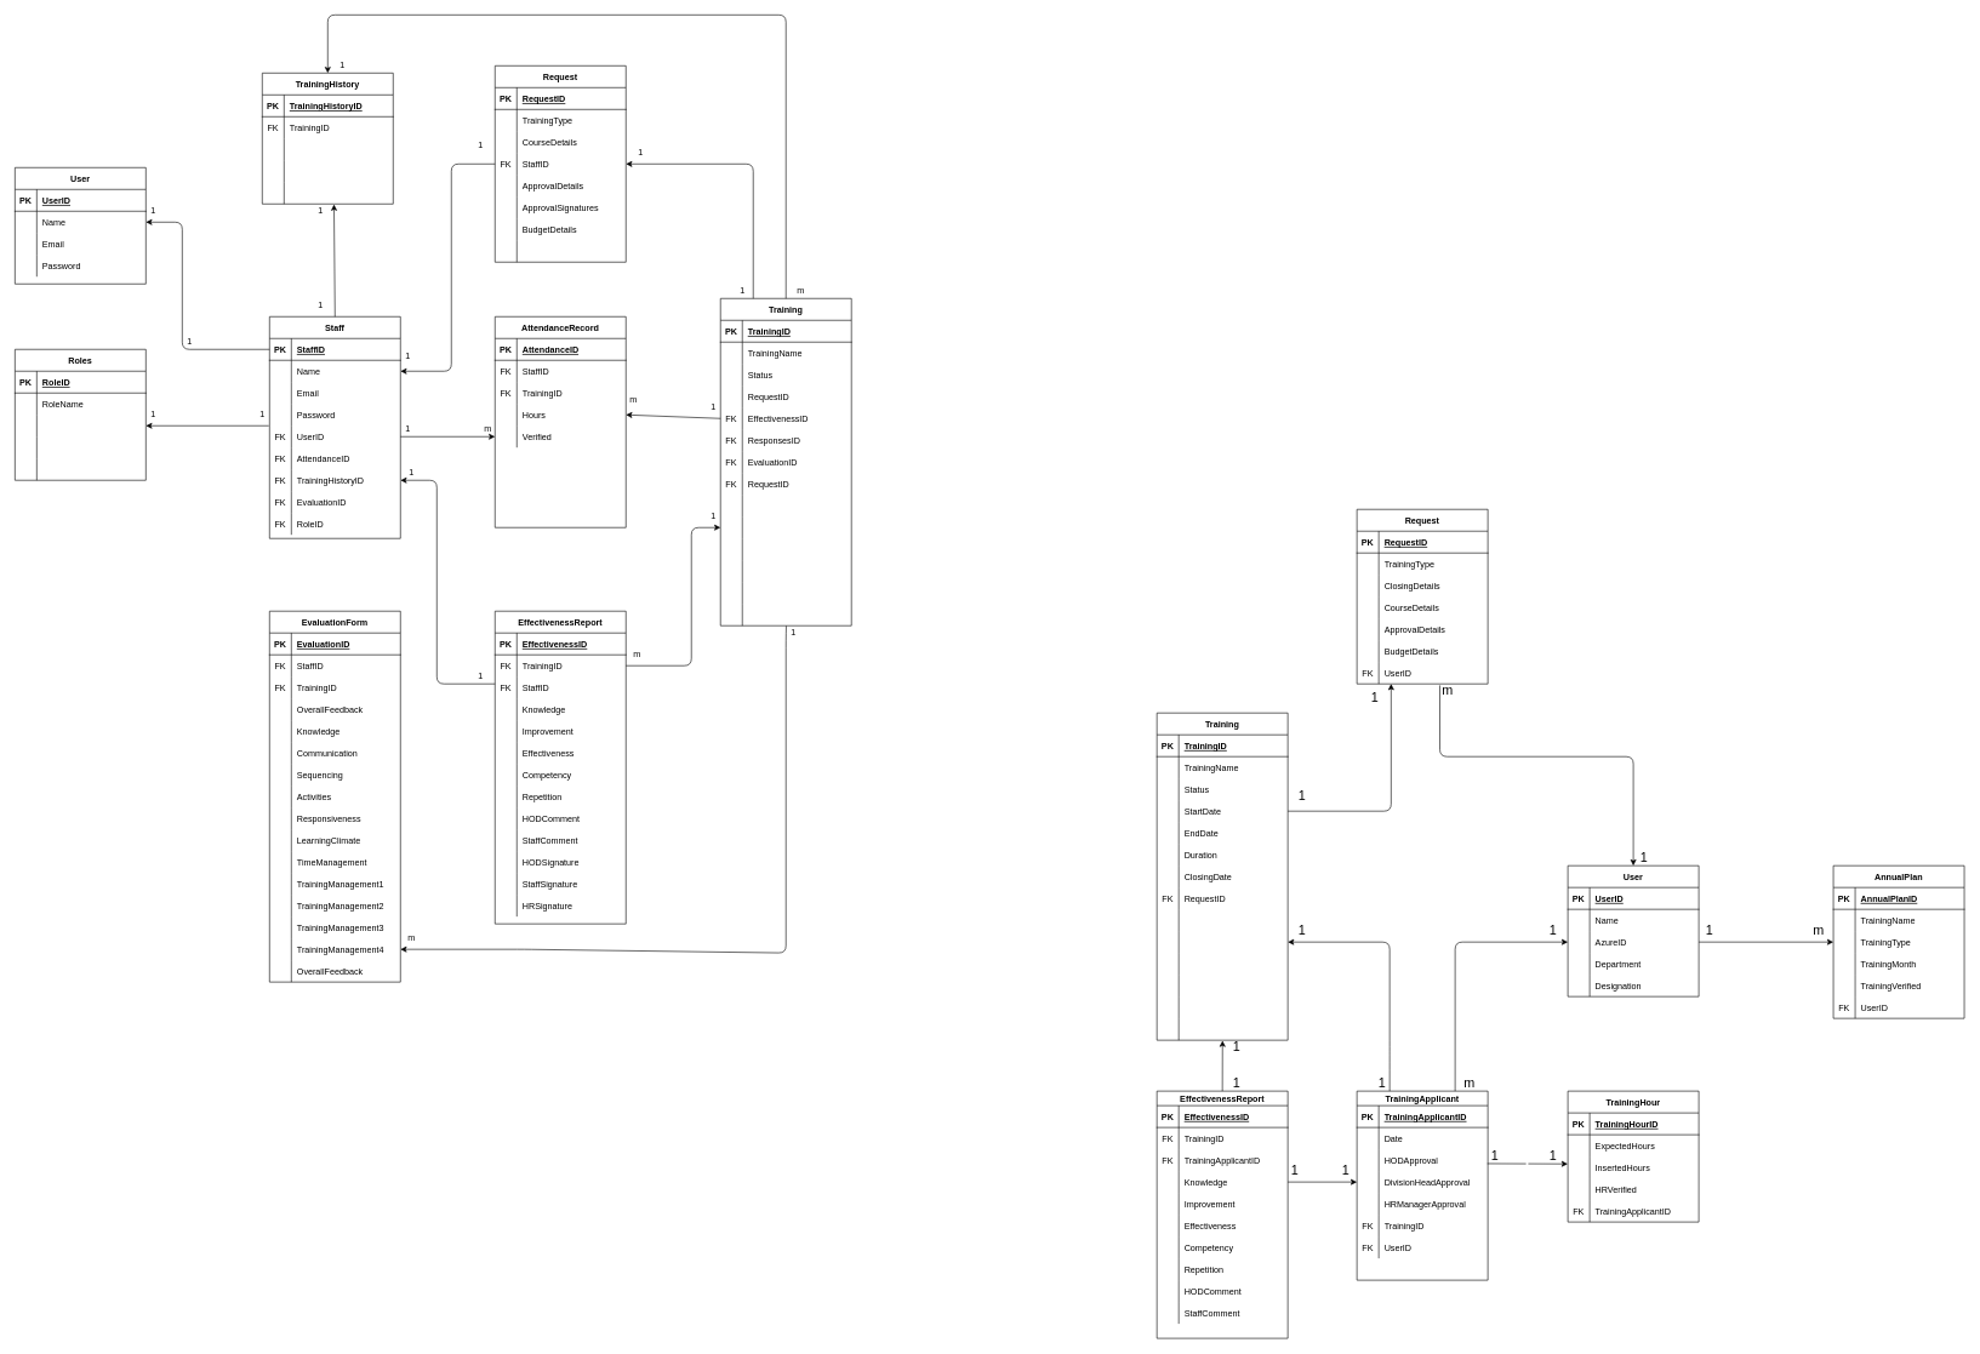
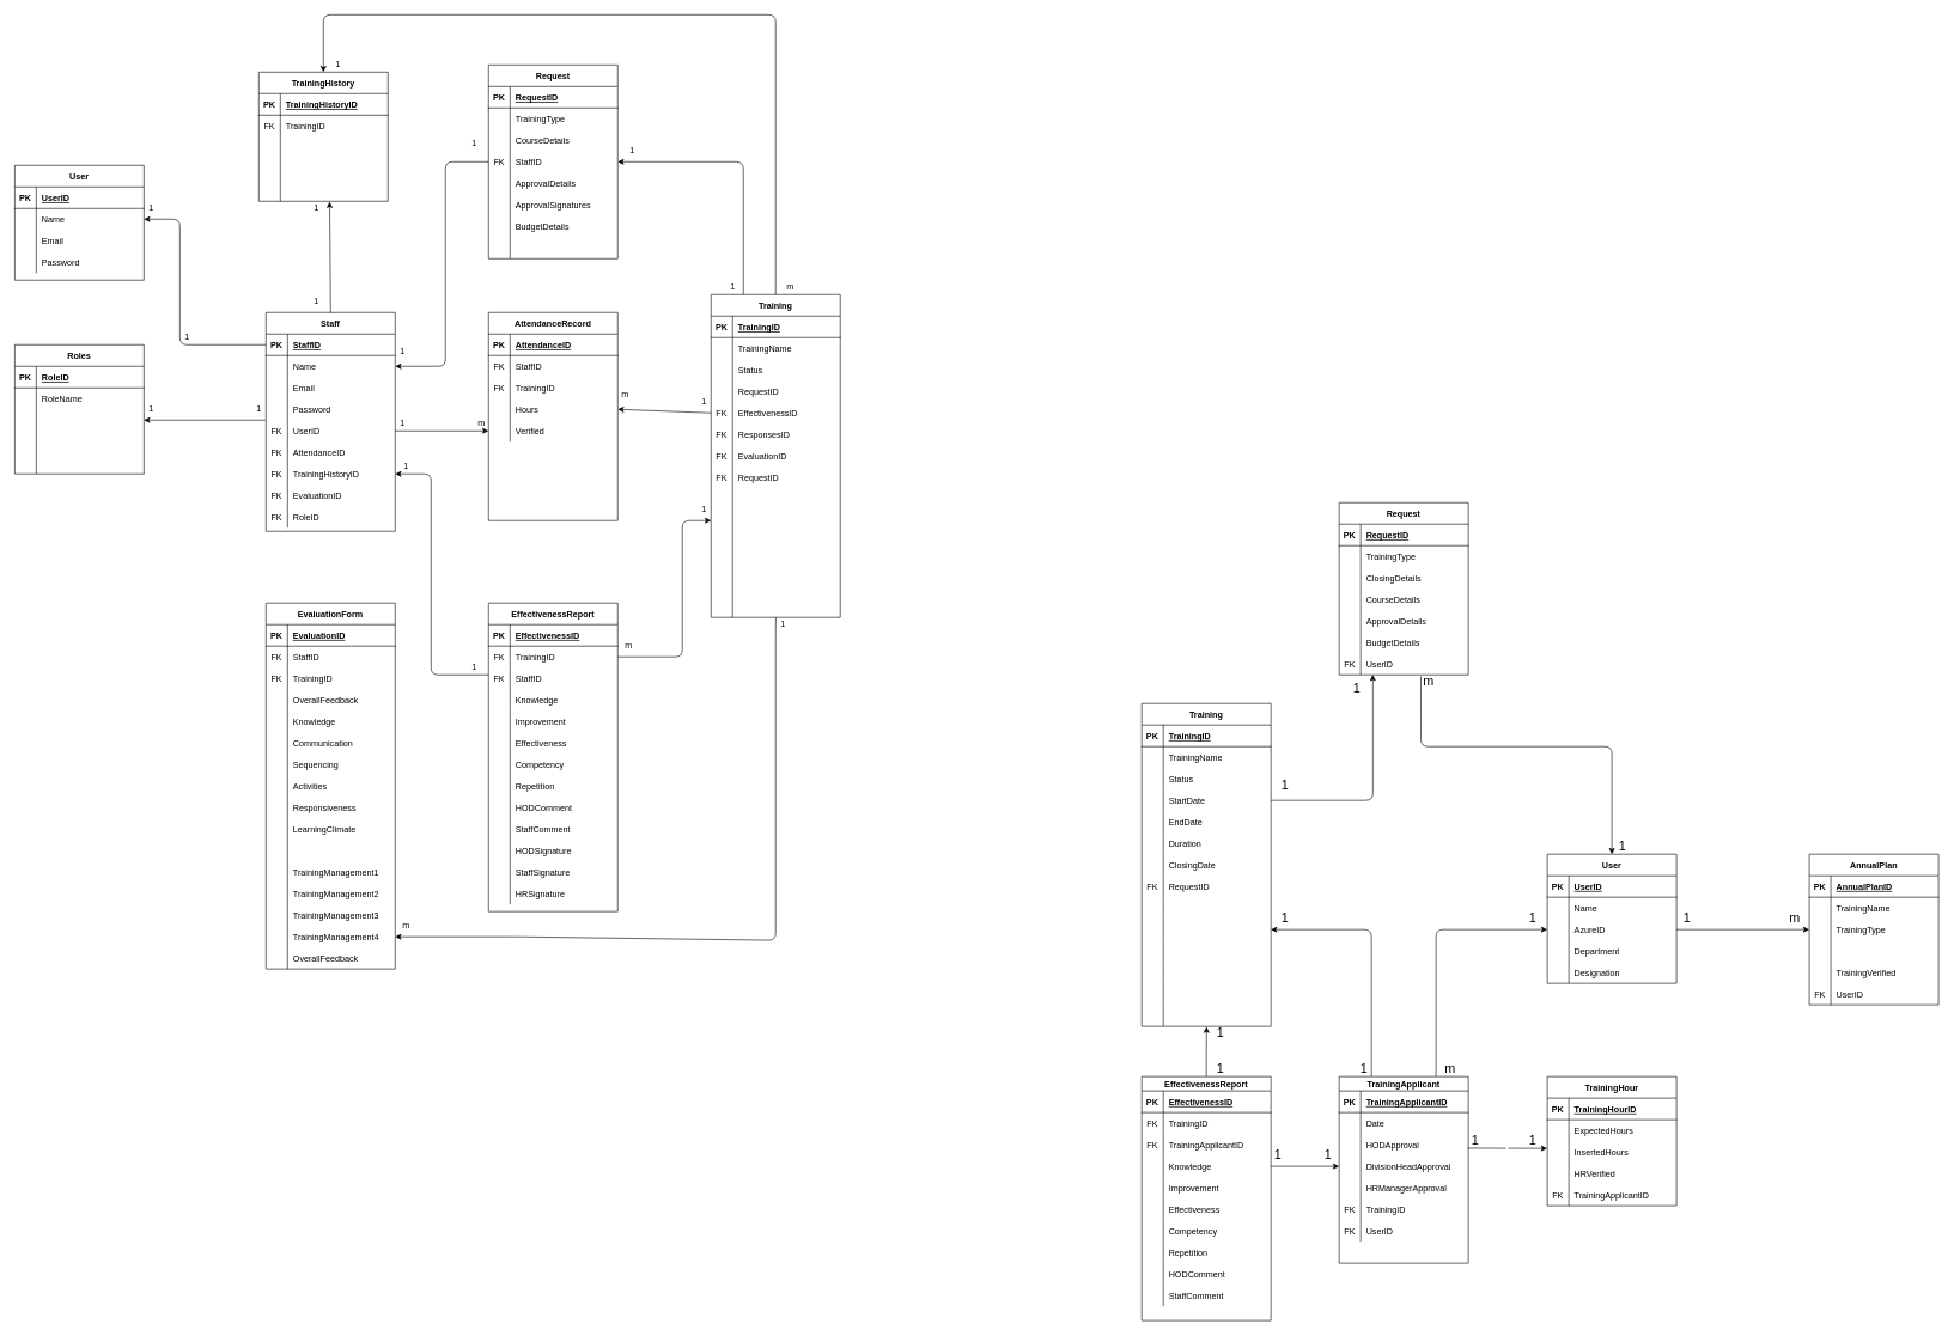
- <mxCell id="146" value="TimeManagement" style="shape=partialRectangle;connectable=0;fillColor=none;top=0;left=0;bottom=0;right=0;align=left;spacingLeft=6;overflow=hidden;" parent="144" vertex="1"><mxGeometry x="30" width="150" height="30" as="geometry" /></mxCell>
- <mxCell id="336" value="TrainingMonth" style="shape=partialRectangle;connectable=0;fillColor=none;top=0;left=0;bottom=0;right=0;align=left;spacingLeft=6;overflow=hidden;" vertex="1" parent="334"><mxGeometry x="30" width="150" height="30" as="geometry" /></mxCell>
